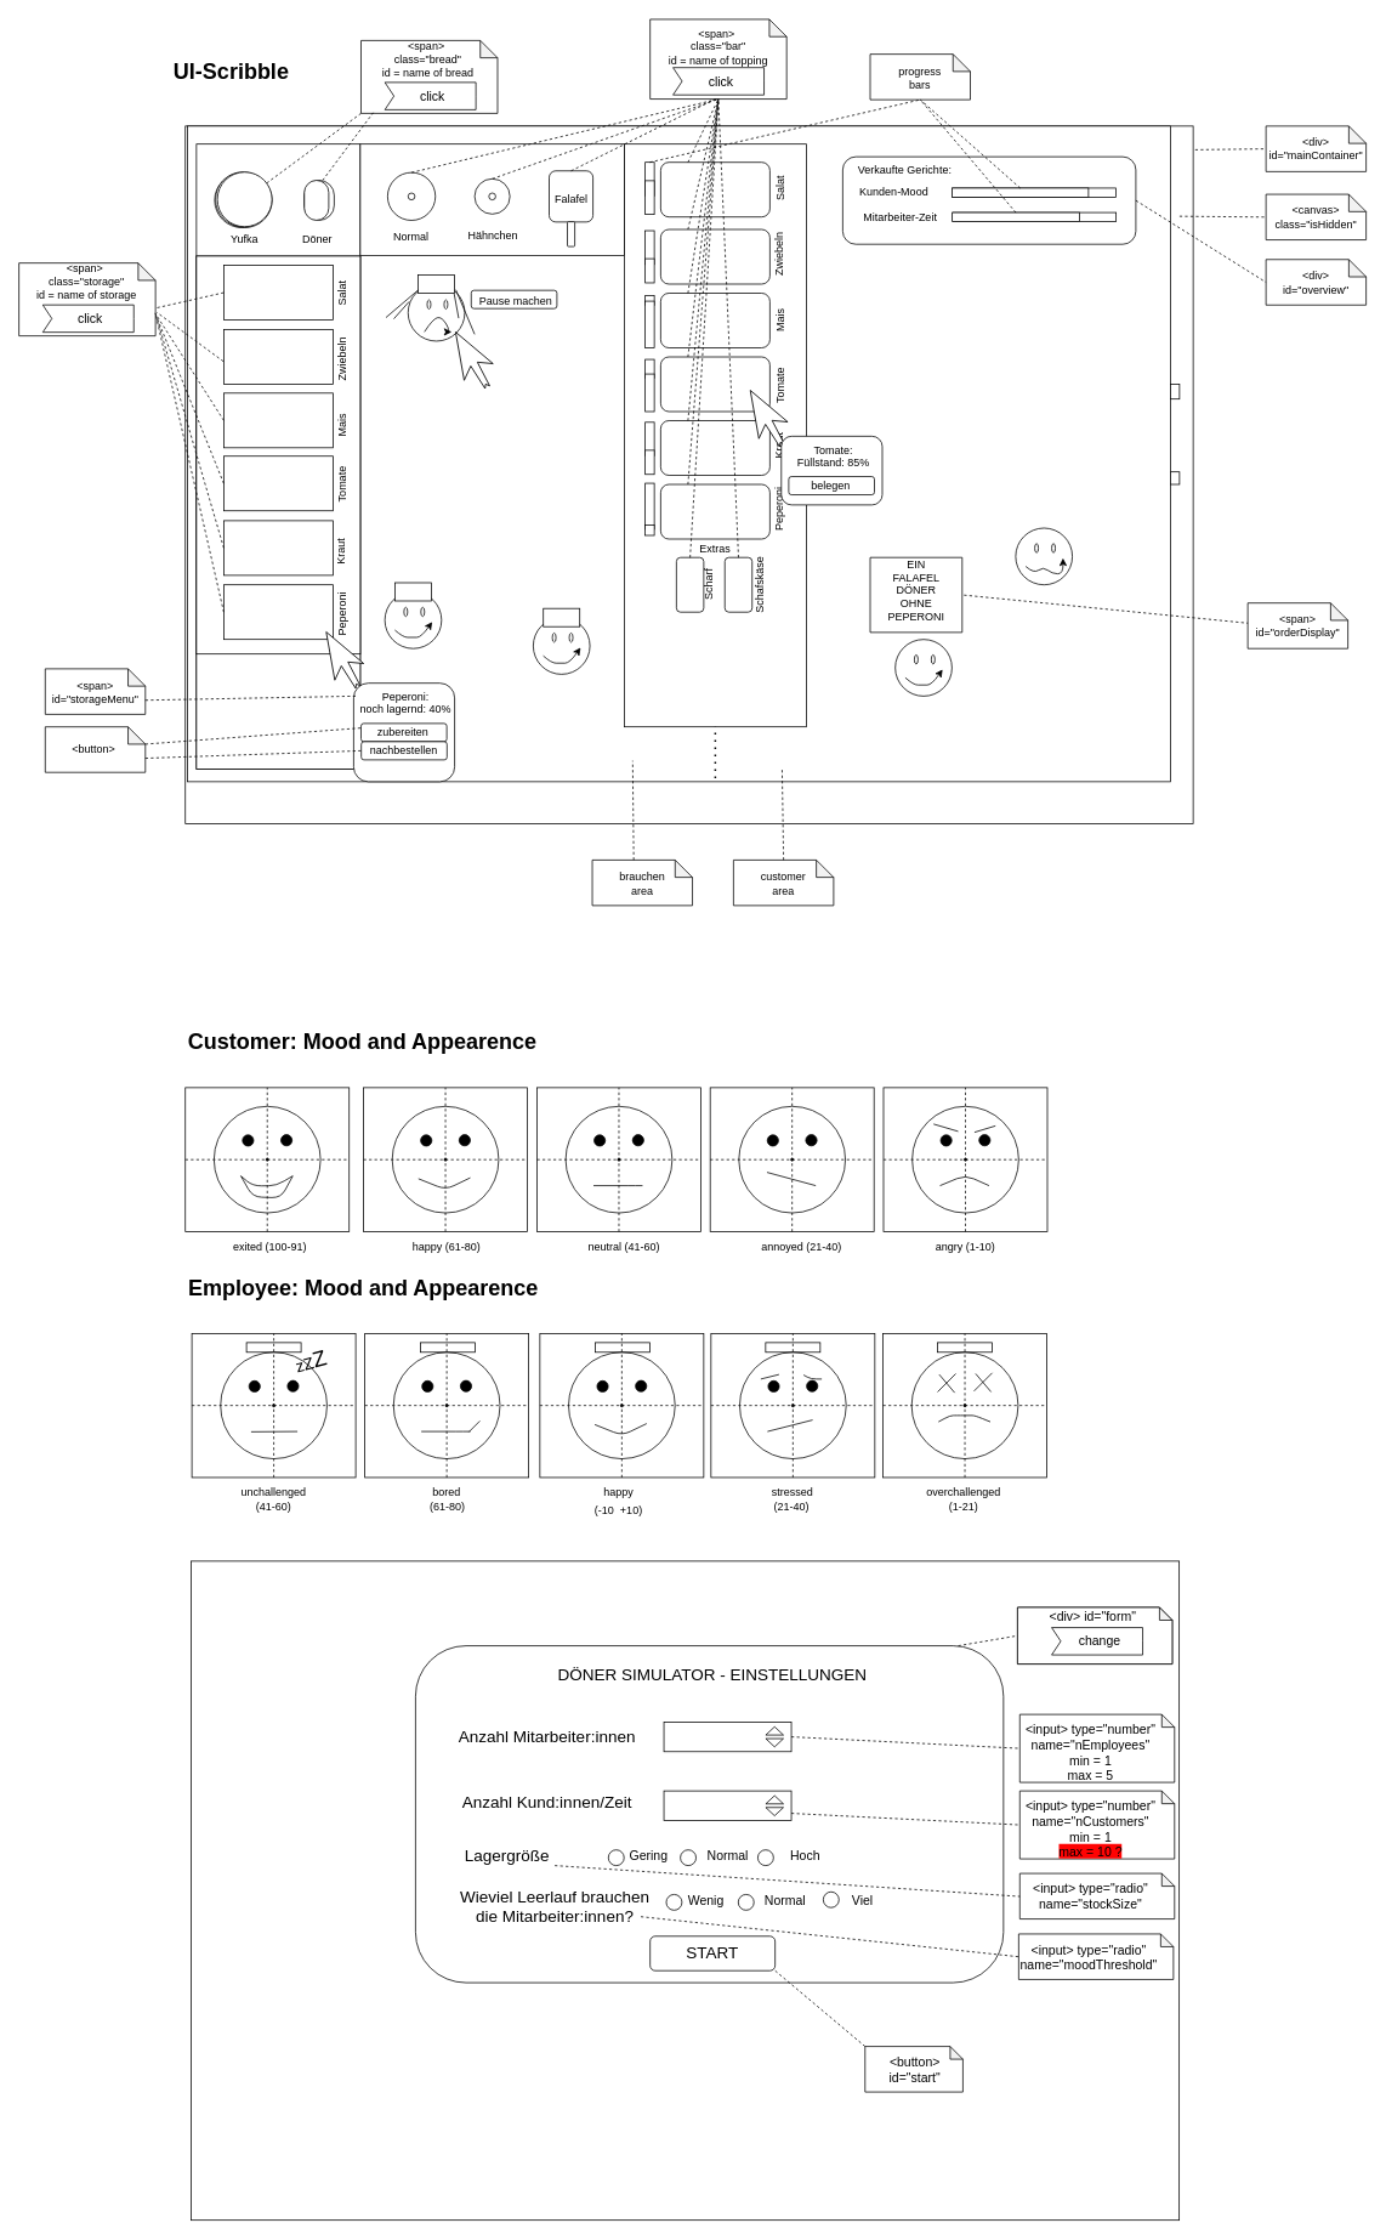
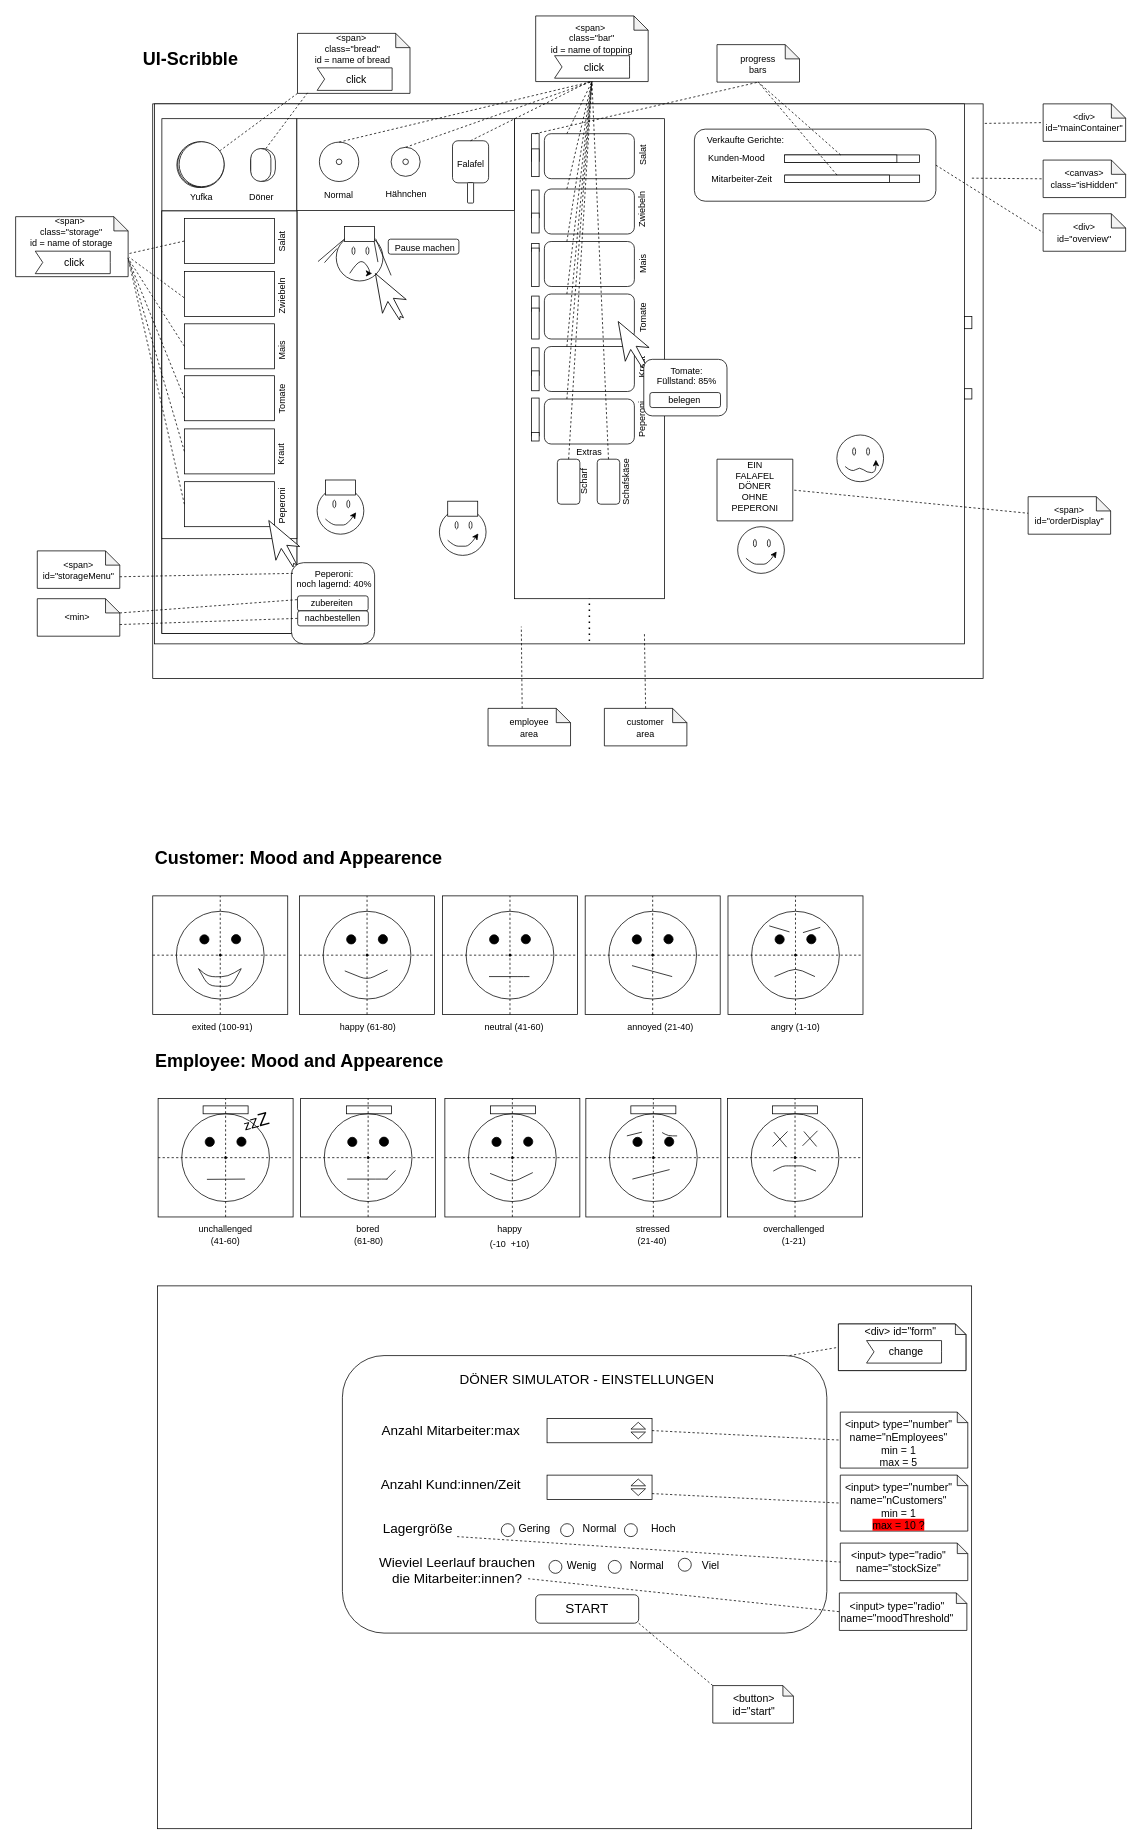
- <mxCell id="329" value="&amp;lt;button&amp;gt;&amp;nbsp;" style="text;html=1;strokeColor=none;fillColor=none;align=center;verticalAlign=middle;whiteSpace=wrap;rounded=0;" parent="1" vertex="1"><mxGeometry x="83.88" y="813.25" width="40" height="20" as="geometry" /></mxCell>
+ <mxCell id="329" value="&amp;lt;min&amp;gt;&amp;nbsp;" style="text;html=1;strokeColor=none;fillColor=none;align=center;verticalAlign=middle;whiteSpace=wrap;rounded=0;" parent="1" vertex="1"><mxGeometry x="83.88" y="813.25" width="40" height="20" as="geometry" /></mxCell>
- <mxCell id="337" value="brauchen area" style="text;html=1;strokeColor=none;fillColor=none;align=center;verticalAlign=middle;whiteSpace=wrap;rounded=0;" parent="1" vertex="1"><mxGeometry x="684.89" y="959.5" width="40" height="20" as="geometry" /></mxCell>
+ <mxCell id="337" value="employee area" style="text;html=1;strokeColor=none;fillColor=none;align=center;verticalAlign=middle;whiteSpace=wrap;rounded=0;" parent="1" vertex="1"><mxGeometry x="684.89" y="959.5" width="40" height="20" as="geometry" /></mxCell>
- <mxCell id="100" value="&lt;font style=&quot;font-size: 18px&quot;&gt;Anzahl Mitarbeiter:innen&lt;/font&gt;" style="text;html=1;strokeColor=none;fillColor=none;align=center;verticalAlign=middle;whiteSpace=wrap;rounded=0;" parent="1" vertex="1"><mxGeometry x="495.69" y="1897.44" width="208.75" height="20" as="geometry" /></mxCell>
+ <mxCell id="100" value="&lt;font style=&quot;font-size: 18px&quot;&gt;Anzahl Mitarbeiter:max&lt;/font&gt;" style="text;html=1;strokeColor=none;fillColor=none;align=center;verticalAlign=middle;whiteSpace=wrap;rounded=0;" parent="1" vertex="1"><mxGeometry x="495.69" y="1897.44" width="208.75" height="20" as="geometry" /></mxCell>
